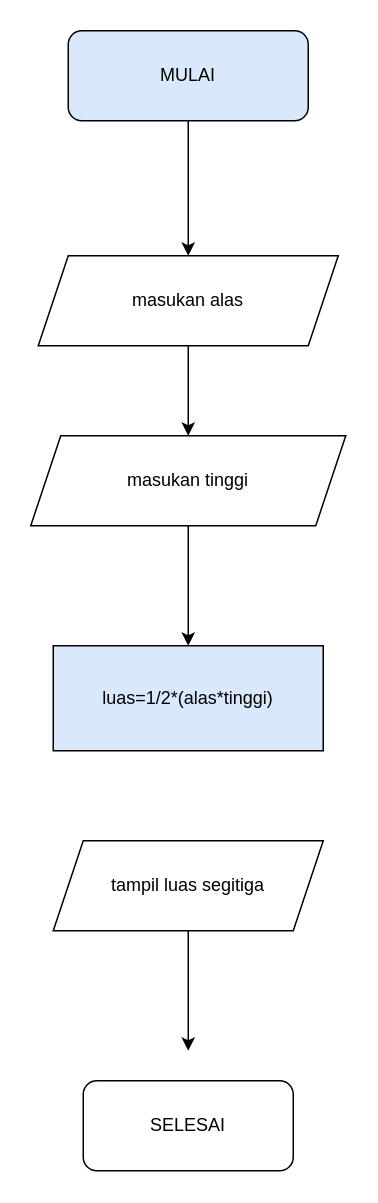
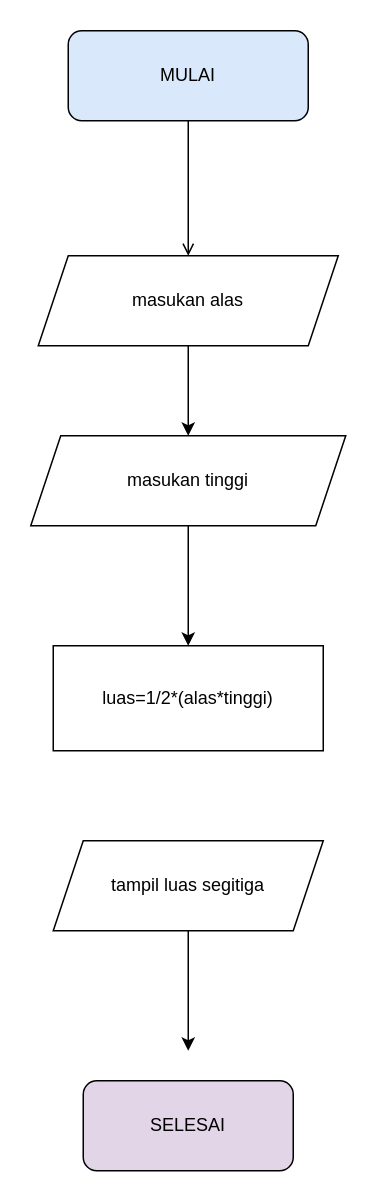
- <mxCell id="2" value="" style="edgeStyle=orthogonalEdgeStyle;rounded=0;orthogonalLoop=1;jettySize=auto;html=1;" edge="1" parent="1" source="3" target="5"><mxGeometry relative="1" as="geometry" /></mxCell>
+ <mxCell id="2" value="" style="edgeStyle=orthogonalEdgeStyle;rounded=0;orthogonalLoop=1;jettySize=auto;html=1;endArrow=open;" edge="1" parent="1" source="3" target="5"><mxGeometry relative="1" as="geometry" /></mxCell>
- <mxCell id="8" value="luas=1/2*(alas*tinggi)" style="rounded=0;whiteSpace=wrap;html=1;fillColor=#dae8fc;" vertex="1" parent="1"><mxGeometry x="35" y="430" width="180" height="70" as="geometry" /></mxCell>
+ <mxCell id="8" value="luas=1/2*(alas*tinggi)" style="rounded=0;whiteSpace=wrap;html=1;" vertex="1" parent="1"><mxGeometry x="35" y="430" width="180" height="70" as="geometry" /></mxCell>
- <mxCell id="11" value="SELESAI" style="rounded=1;whiteSpace=wrap;html=1;" vertex="1" parent="1"><mxGeometry x="55" y="720" width="140" height="60" as="geometry" /></mxCell>
+ <mxCell id="11" value="SELESAI" style="rounded=1;whiteSpace=wrap;html=1;fillColor=#e1d5e7;" vertex="1" parent="1"><mxGeometry x="55" y="720" width="140" height="60" as="geometry" /></mxCell>
